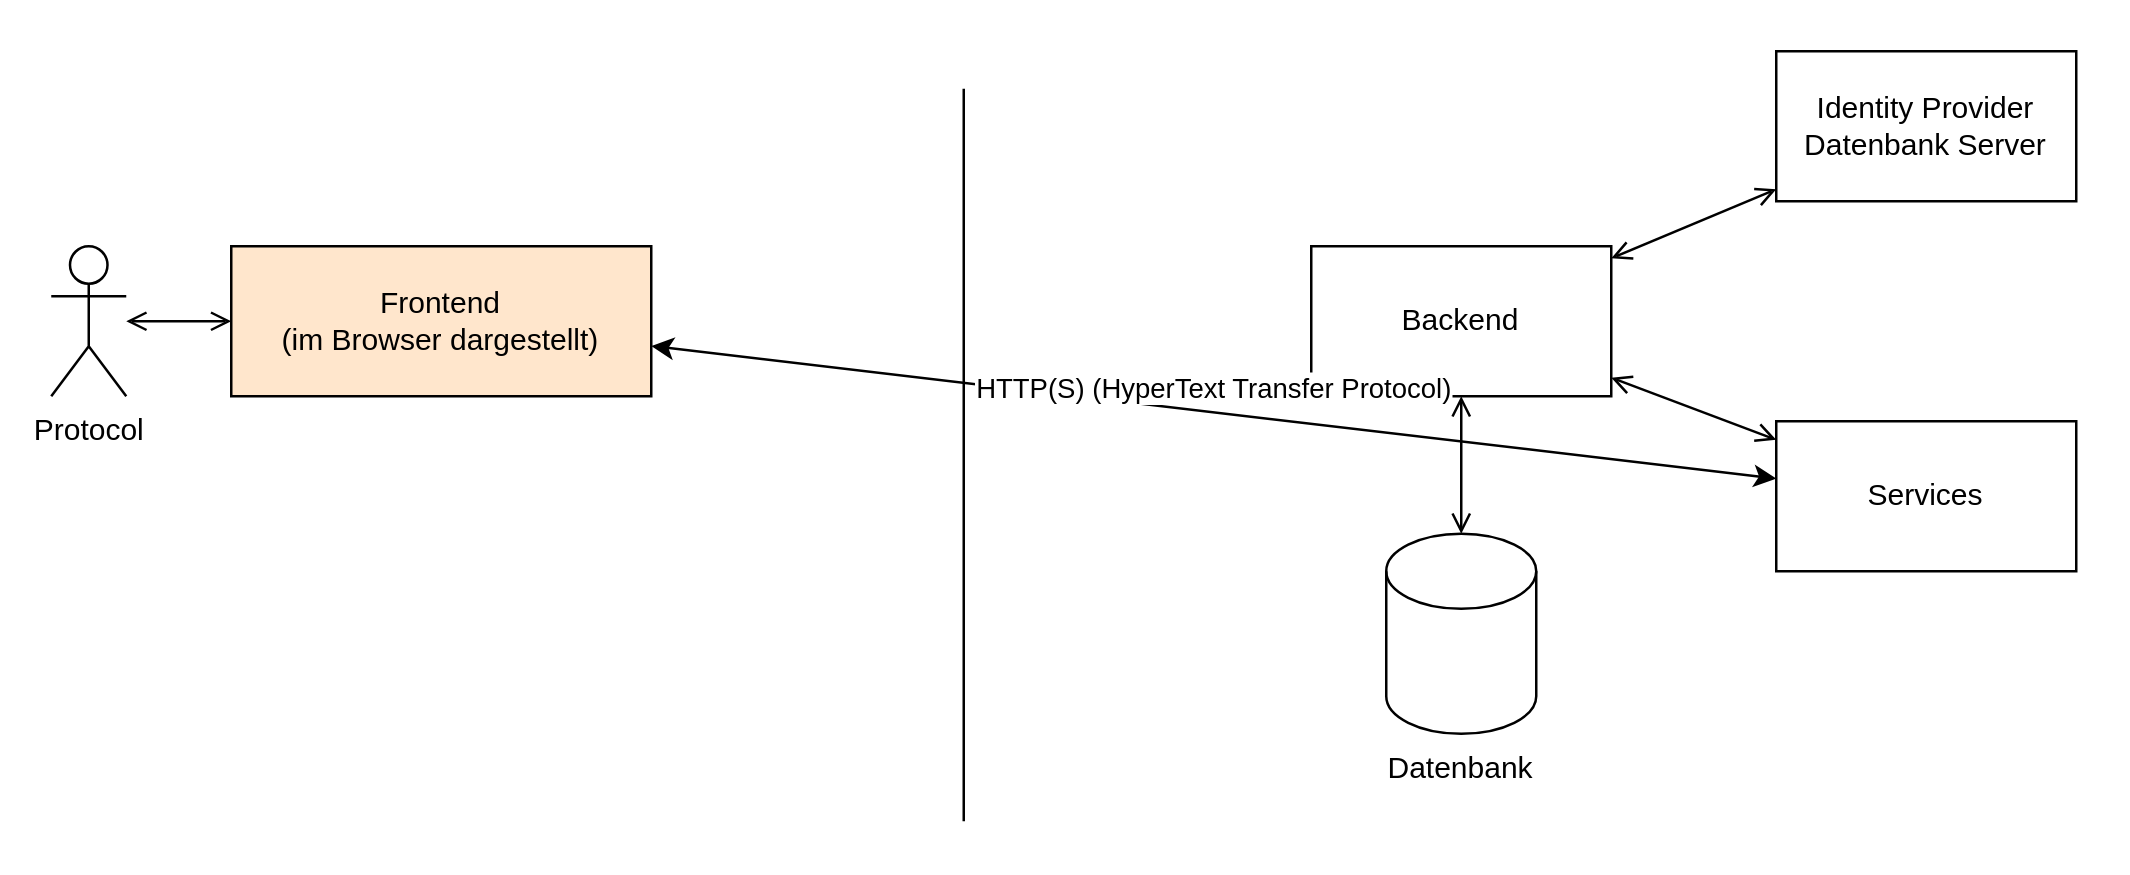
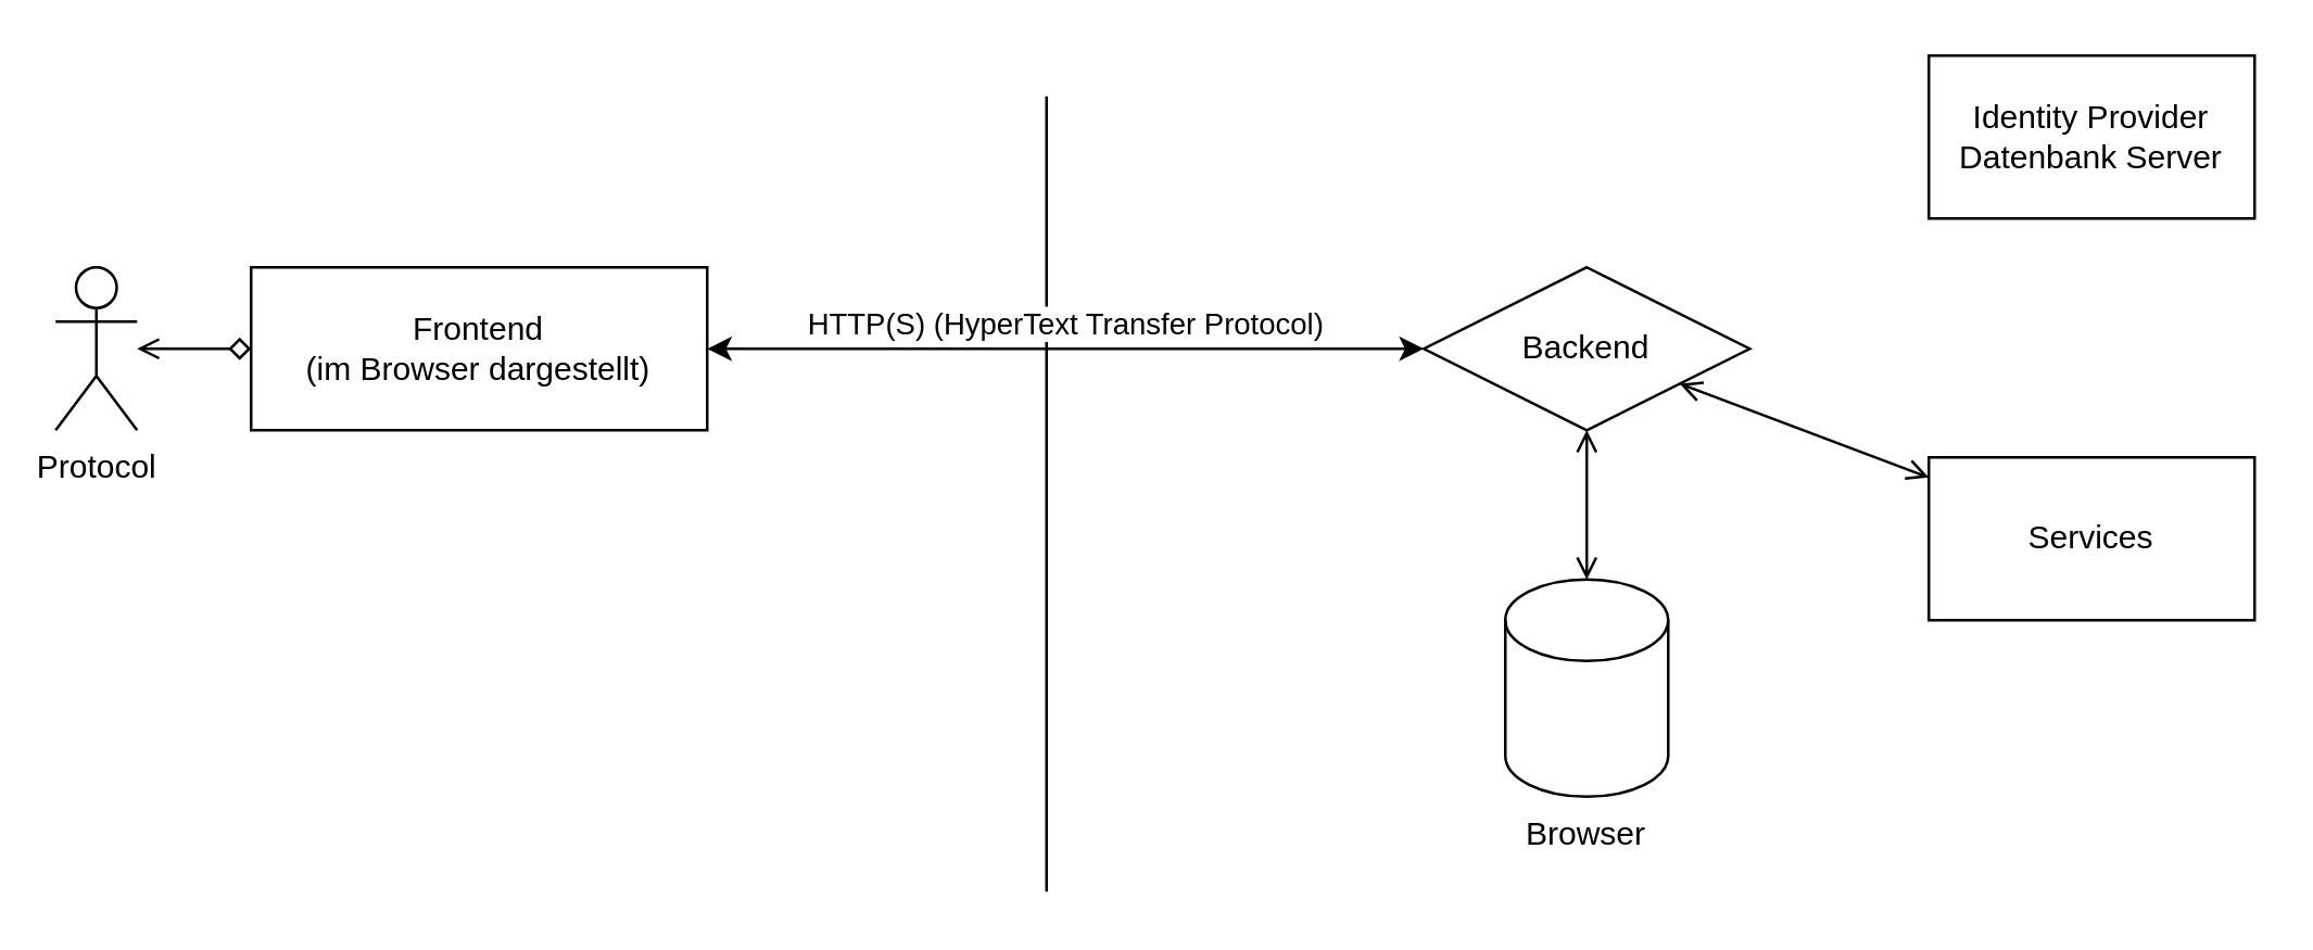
- <mxCell id="3" style="rounded=0;orthogonalLoop=1;jettySize=auto;html=1;startArrow=open;startFill=0;endArrow=open;endFill=0;" edge="1" parent="1" source="6" target="10"><mxGeometry relative="1" as="geometry" /></mxCell>
- <mxCell id="12" style="edgeStyle=orthogonalEdgeStyle;rounded=0;orthogonalLoop=1;jettySize=auto;html=1;strokeColor=default;align=center;verticalAlign=middle;fontFamily=Helvetica;fontSize=11;fontColor=default;labelBackgroundColor=default;startArrow=open;startFill=0;endArrow=open;endFill=0;" edge="1" parent="1" source="13" target="2"><mxGeometry relative="1" as="geometry" /></mxCell>
+ <mxCell id="12" style="edgeStyle=orthogonalEdgeStyle;rounded=0;orthogonalLoop=1;jettySize=auto;html=1;strokeColor=default;align=center;verticalAlign=middle;fontFamily=Helvetica;fontSize=11;fontColor=default;labelBackgroundColor=default;startArrow=open;startFill=0;endArrow=diamond;endFill=0;" edge="1" parent="1" source="13" target="2"><mxGeometry relative="1" as="geometry" /></mxCell>
- <mxCell id="2" value="Frontend&lt;br&gt;(im Browser dargestellt)" style="rounded=0;whiteSpace=wrap;html=1;fillColor=#ffe6cc;" vertex="1" parent="1"><mxGeometry x="92" y="98" width="168" height="60" as="geometry" /></mxCell>
+ <mxCell id="2" value="Frontend&lt;br&gt;(im Browser dargestellt)" style="rounded=0;whiteSpace=wrap;html=1;" vertex="1" parent="1"><mxGeometry x="92" y="98" width="168" height="60" as="geometry" /></mxCell>
- <mxCell id="6" value="Backend" style="rounded=0;whiteSpace=wrap;html=1;" vertex="1" parent="1"><mxGeometry x="524" y="98" width="120" height="60" as="geometry" /></mxCell>
+ <mxCell id="6" value="Backend" style="rhombus;whiteSpace=wrap;html=1;" vertex="1" parent="1"><mxGeometry x="524" y="98" width="120" height="60" as="geometry" /></mxCell>
- <mxCell id="9" value="HTTP(S) (HyperText Transfer Protocol)" style="endArrow=classic;startArrow=classic;html=1;rounded=0;labelPosition=center;verticalLabelPosition=top;align=center;verticalAlign=bottom;" edge="1" parent="1" source="2" target="11"><mxGeometry width="50" height="50" relative="1" as="geometry"><mxPoint x="283" y="168" as="sourcePoint" /><mxPoint x="333" y="118" as="targetPoint" /></mxGeometry></mxCell>
+ <mxCell id="9" value="HTTP(S) (HyperText Transfer Protocol)" style="endArrow=classic;startArrow=classic;html=1;rounded=0;labelPosition=center;verticalLabelPosition=top;align=center;verticalAlign=bottom;" edge="1" parent="1" source="2" target="6"><mxGeometry width="50" height="50" relative="1" as="geometry"><mxPoint x="283" y="168" as="sourcePoint" /><mxPoint x="333" y="118" as="targetPoint" /></mxGeometry></mxCell>
- <mxCell id="7" value="Datenbank" style="shape=cylinder3;whiteSpace=wrap;html=1;boundedLbl=1;backgroundOutline=1;size=15;labelPosition=center;verticalLabelPosition=bottom;align=center;verticalAlign=top;" vertex="1" parent="1"><mxGeometry x="554" y="213" width="60" height="80" as="geometry" /></mxCell>
+ <mxCell id="7" value="Browser" style="shape=cylinder3;whiteSpace=wrap;html=1;boundedLbl=1;backgroundOutline=1;size=15;labelPosition=center;verticalLabelPosition=bottom;align=center;verticalAlign=top;" vertex="1" parent="1"><mxGeometry x="554" y="213" width="60" height="80" as="geometry" /></mxCell>
